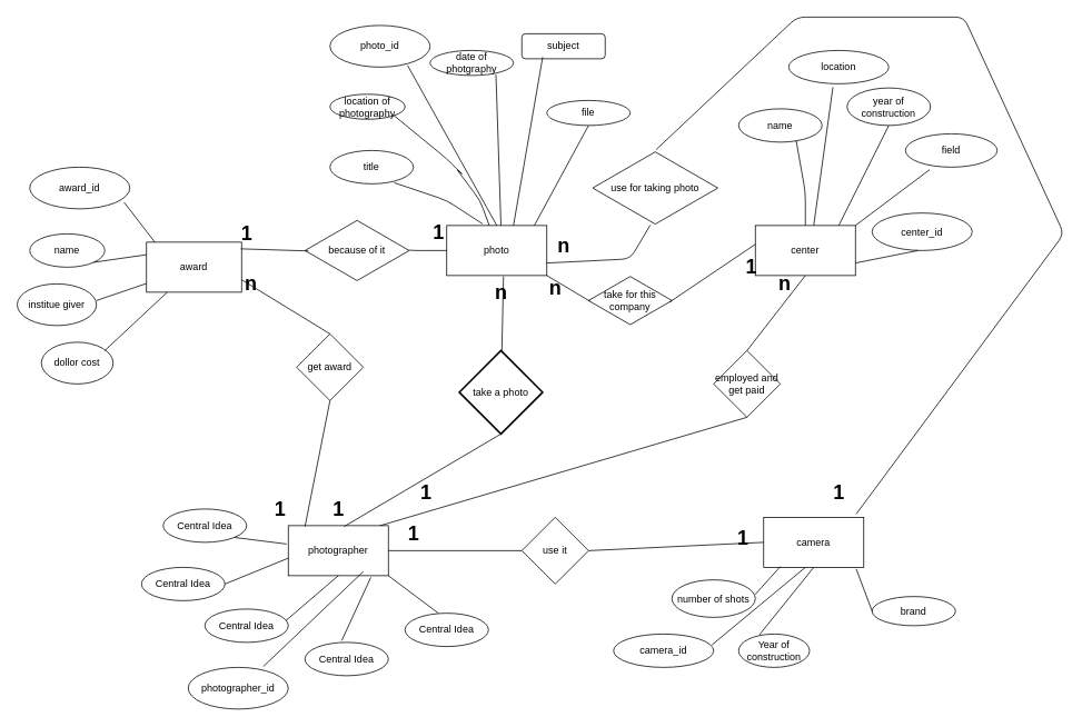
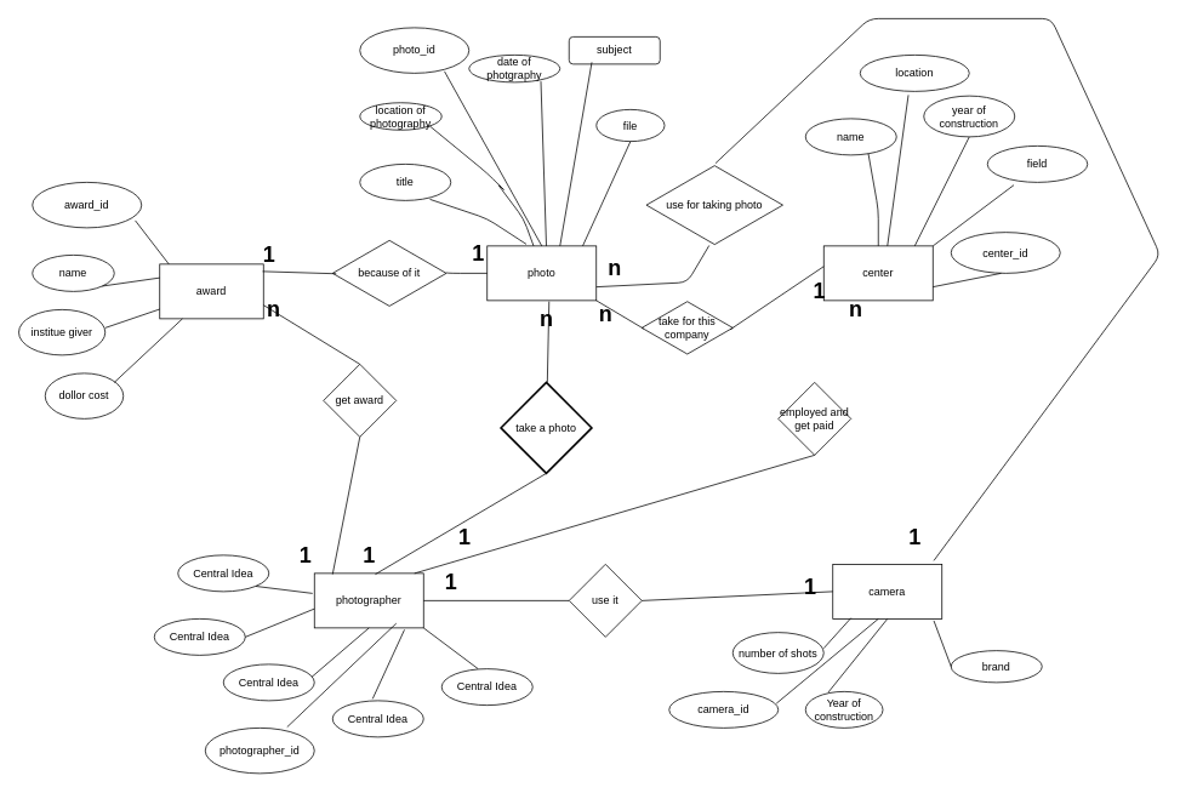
- <mxCell id="52" value="file" style="ellipse;whiteSpace=wrap;html=1;" vertex="1" parent="1"><mxGeometry x="655" y="120" width="100" height="30" as="geometry" /></mxCell>
+ <mxCell id="52" value="file" style="ellipse;whiteSpace=wrap;html=1;" vertex="1" parent="1"><mxGeometry x="655" y="120" width="75" height="35" as="geometry" /></mxCell>
- <mxCell id="25" value="" style="endArrow=none;html=1;entryX=0.5;entryY=1;entryDx=0;entryDy=0;exitX=0.5;exitY=0;exitDx=0;exitDy=0;" edge="1" parent="1" source="19" target="2"><mxGeometry width="50" height="50" relative="1" as="geometry"><mxPoint x="525" y="550" as="sourcePoint" /><mxPoint x="575" y="500" as="targetPoint" /><Array as="points" /></mxGeometry></mxCell>
